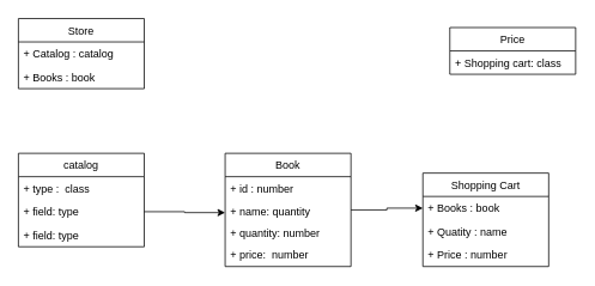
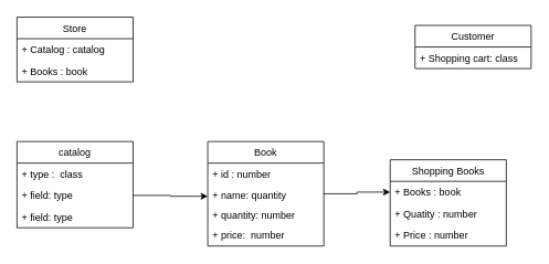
- <mxCell id="5" value="Price" style="swimlane;fontStyle=0;childLayout=stackLayout;horizontal=1;startSize=26;fillColor=none;horizontalStack=0;resizeParent=1;resizeParentMax=0;resizeLast=0;collapsible=1;marginBottom=0;" vertex="1" parent="1"><mxGeometry x="500" y="30" width="140" height="52" as="geometry" /></mxCell>
+ <mxCell id="5" value="Customer" style="swimlane;fontStyle=0;childLayout=stackLayout;horizontal=1;startSize=26;fillColor=none;horizontalStack=0;resizeParent=1;resizeParentMax=0;resizeLast=0;collapsible=1;marginBottom=0;" vertex="1" parent="1"><mxGeometry x="500" y="30" width="140" height="52" as="geometry" /></mxCell>
- <mxCell id="11" value="Shopping Cart" style="swimlane;fontStyle=0;childLayout=stackLayout;horizontal=1;startSize=26;fillColor=none;horizontalStack=0;resizeParent=1;resizeParentMax=0;resizeLast=0;collapsible=1;marginBottom=0;" vertex="1" parent="1"><mxGeometry x="470" y="192" width="140" height="104" as="geometry" /></mxCell>
+ <mxCell id="11" value="Shopping Books" style="swimlane;fontStyle=0;childLayout=stackLayout;horizontal=1;startSize=26;fillColor=none;horizontalStack=0;resizeParent=1;resizeParentMax=0;resizeLast=0;collapsible=1;marginBottom=0;" vertex="1" parent="1"><mxGeometry x="470" y="192" width="140" height="104" as="geometry" /></mxCell>
- <mxCell id="13" value="+ Quatity : name" style="text;strokeColor=none;fillColor=none;align=left;verticalAlign=top;spacingLeft=4;spacingRight=4;overflow=hidden;rotatable=0;points=[[0,0.5],[1,0.5]];portConstraint=eastwest;" vertex="1" parent="11"><mxGeometry y="52" width="140" height="26" as="geometry" /></mxCell>
+ <mxCell id="13" value="+ Quatity : number" style="text;strokeColor=none;fillColor=none;align=left;verticalAlign=top;spacingLeft=4;spacingRight=4;overflow=hidden;rotatable=0;points=[[0,0.5],[1,0.5]];portConstraint=eastwest;" vertex="1" parent="11"><mxGeometry y="52" width="140" height="26" as="geometry" /></mxCell>
